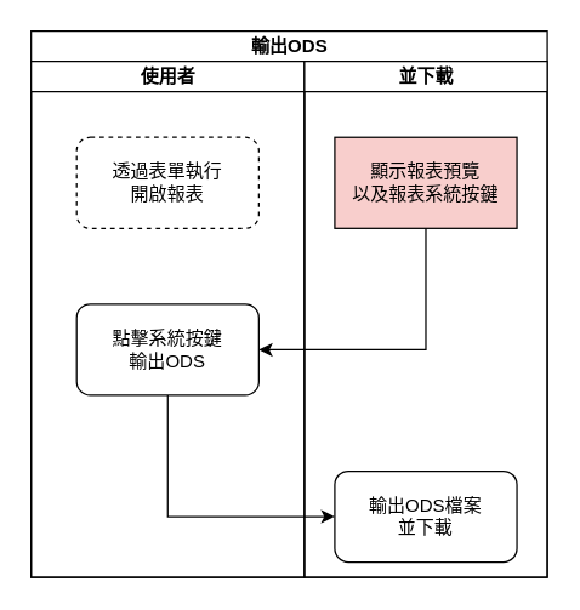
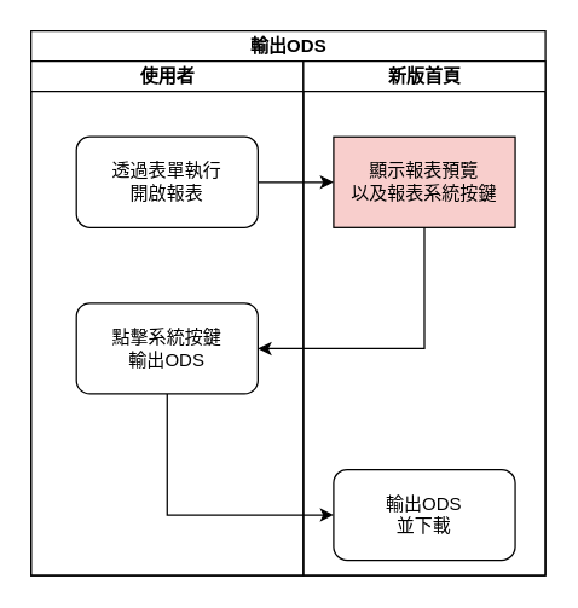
- <mxCell id="6" value="並下載" style="swimlane;html=1;startSize=20;" vertex="1" parent="2"><mxGeometry x="180" y="20" width="160" height="340" as="geometry" /></mxCell>
+ <mxCell id="6" value="新版首頁" style="swimlane;html=1;startSize=20;" vertex="1" parent="2"><mxGeometry x="180" y="20" width="160" height="340" as="geometry" /></mxCell>
- <mxCell id="4" value="透過表單執行&lt;br&gt;開啟報表" style="rounded=1;whiteSpace=wrap;html=1;dashed=1;" vertex="1" parent="3"><mxGeometry x="30" y="50" width="120" height="60" as="geometry" /></mxCell>
+ <mxCell id="4" value="透過表單執行&lt;br&gt;開啟報表" style="rounded=1;whiteSpace=wrap;html=1;" vertex="1" parent="3"><mxGeometry x="30" y="50" width="120" height="60" as="geometry" /></mxCell>
+ <mxCell id="9" style="edgeStyle=orthogonalEdgeStyle;rounded=0;orthogonalLoop=1;jettySize=auto;html=1;" edge="1" parent="2" source="4" target="7"><mxGeometry relative="1" as="geometry" /></mxCell>
- <mxCell id="8" value="輸出ODS檔案&lt;br&gt;並下載" style="rounded=1;whiteSpace=wrap;html=1;" vertex="1" parent="6"><mxGeometry x="20" y="270" width="120" height="60" as="geometry" /></mxCell>
+ <mxCell id="8" value="輸出ODS&lt;br&gt;並下載" style="rounded=1;whiteSpace=wrap;html=1;" vertex="1" parent="6"><mxGeometry x="20" y="270" width="120" height="60" as="geometry" /></mxCell>
